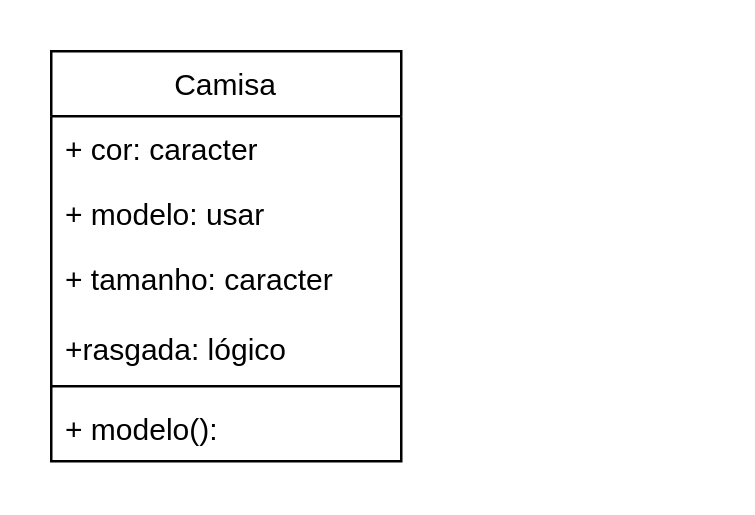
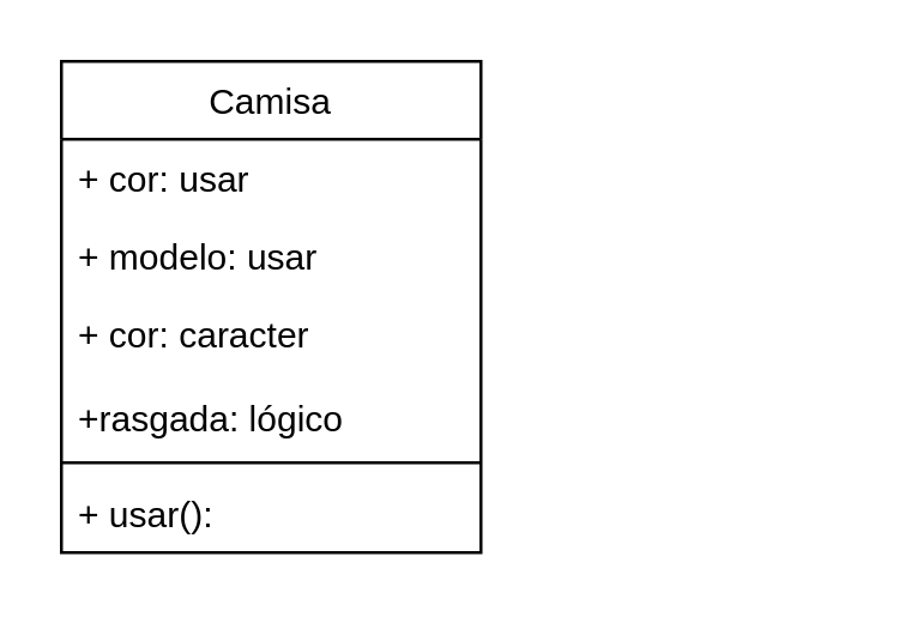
- <mxCell id="3" value="+ cor: caracter" style="text;strokeColor=none;fillColor=none;align=left;verticalAlign=top;spacingLeft=4;spacingRight=4;overflow=hidden;rotatable=0;points=[[0,0.5],[1,0.5]];portConstraint=eastwest;" vertex="1" parent="2"><mxGeometry y="26" width="140" height="26" as="geometry" /></mxCell>
+ <mxCell id="3" value="+ cor: usar" style="text;strokeColor=none;fillColor=none;align=left;verticalAlign=top;spacingLeft=4;spacingRight=4;overflow=hidden;rotatable=0;points=[[0,0.5],[1,0.5]];portConstraint=eastwest;" vertex="1" parent="2"><mxGeometry y="26" width="140" height="26" as="geometry" /></mxCell>
- <mxCell id="5" value="+ tamanho: caracter&#10;&#10;+rasgada: lógico" style="text;strokeColor=none;fillColor=none;align=left;verticalAlign=top;spacingLeft=4;spacingRight=4;overflow=hidden;rotatable=0;points=[[0,0.5],[1,0.5]];portConstraint=eastwest;" vertex="1" parent="2"><mxGeometry y="78" width="140" height="52" as="geometry" /></mxCell>
+ <mxCell id="5" value="+ cor: caracter&#10;&#10;+rasgada: lógico" style="text;strokeColor=none;fillColor=none;align=left;verticalAlign=top;spacingLeft=4;spacingRight=4;overflow=hidden;rotatable=0;points=[[0,0.5],[1,0.5]];portConstraint=eastwest;" vertex="1" parent="2"><mxGeometry y="78" width="140" height="52" as="geometry" /></mxCell>
- <mxCell id="7" value="+ modelo():" style="text;strokeColor=none;fillColor=none;align=left;verticalAlign=top;spacingLeft=4;spacingRight=4;overflow=hidden;rotatable=0;points=[[0,0.5],[1,0.5]];portConstraint=eastwest;" vertex="1" parent="2"><mxGeometry y="138" width="140" height="26" as="geometry" /></mxCell>
+ <mxCell id="7" value="+ usar():" style="text;strokeColor=none;fillColor=none;align=left;verticalAlign=top;spacingLeft=4;spacingRight=4;overflow=hidden;rotatable=0;points=[[0,0.5],[1,0.5]];portConstraint=eastwest;" vertex="1" parent="2"><mxGeometry y="138" width="140" height="26" as="geometry" /></mxCell>
